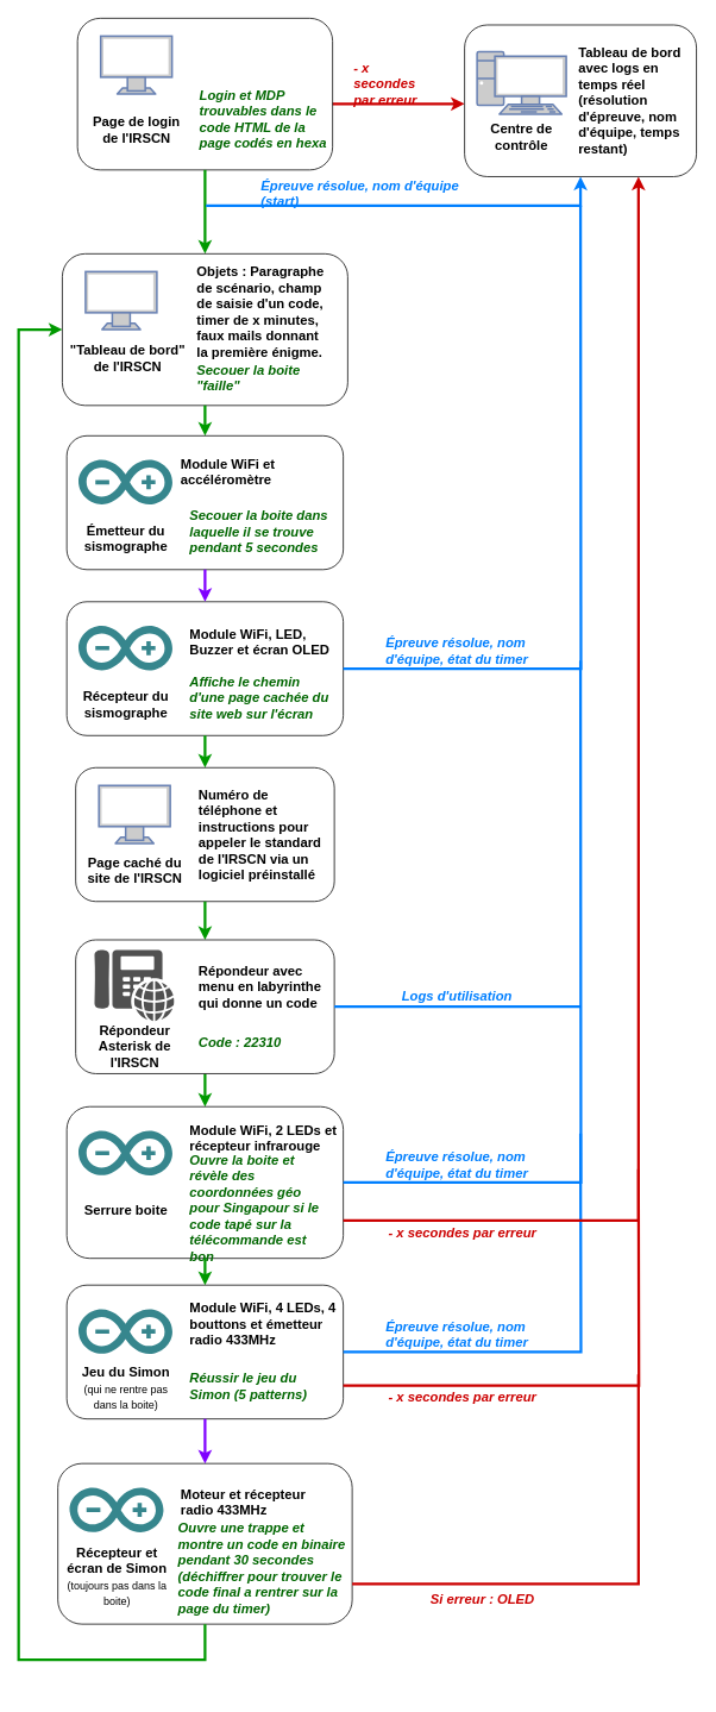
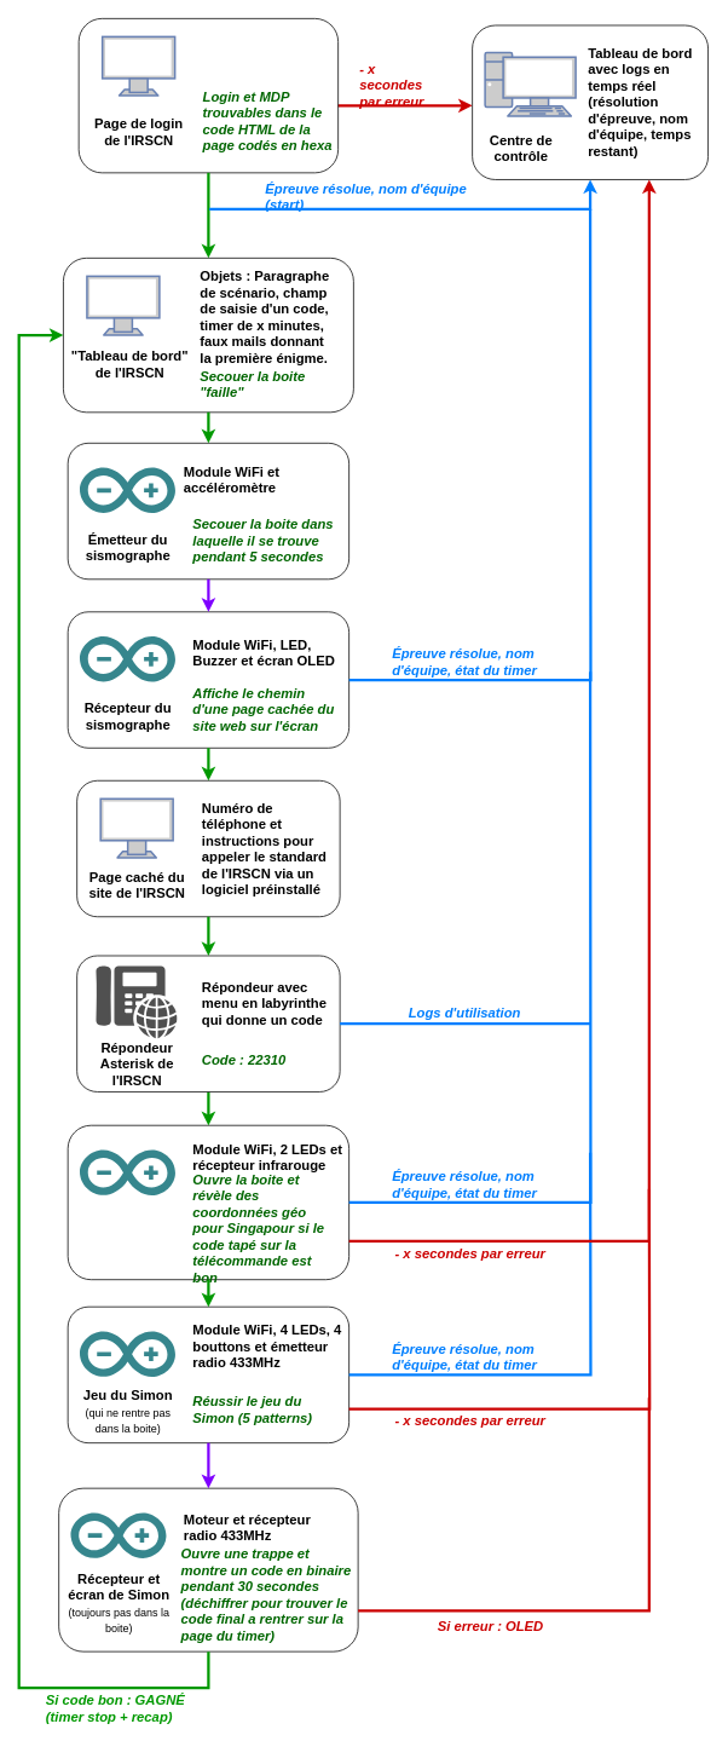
- <mxCell id="5" value="&lt;font style=&quot;font-size: 15px;&quot;&gt;&lt;b&gt;Centre de contrôle&lt;br&gt;&lt;/b&gt;&lt;/font&gt;" style="text;html=1;strokeColor=none;fillColor=none;align=center;verticalAlign=middle;whiteSpace=wrap;rounded=0;" parent="1" vertex="1"><mxGeometry x="541" y="137.5" width="86" height="30" as="geometry" /></mxCell>
+ <mxCell id="5" value="&lt;font style=&quot;font-size: 15px;&quot;&gt;&lt;b&gt;Centre de contrôle&lt;br&gt;&lt;/b&gt;&lt;/font&gt;" style="text;html=1;strokeColor=none;fillColor=none;align=center;verticalAlign=middle;whiteSpace=wrap;rounded=0;" parent="1" vertex="1"><mxGeometry x="531" y="147.5" width="86" height="30" as="geometry" /></mxCell>
- <mxCell id="36" value="Serrure boite" style="text;html=1;strokeColor=none;fillColor=none;align=center;verticalAlign=middle;whiteSpace=wrap;rounded=0;fontSize=15;fontStyle=1" parent="34" vertex="1"><mxGeometry x="8.5" y="91" width="114.5" height="47" as="geometry" /></mxCell>
+ <mxCell id="75" value="&lt;font color=&quot;#009900&quot;&gt;Si code bon : GAGNÉ (timer stop + recap)&lt;/font&gt;" style="text;html=1;strokeColor=none;fillColor=none;align=left;verticalAlign=middle;whiteSpace=wrap;rounded=0;fontSize=15;fontStyle=3;fontColor=#007FFF;" parent="1" vertex="1"><mxGeometry x="48" y="1867" width="166" height="30" as="geometry" /></mxCell>
